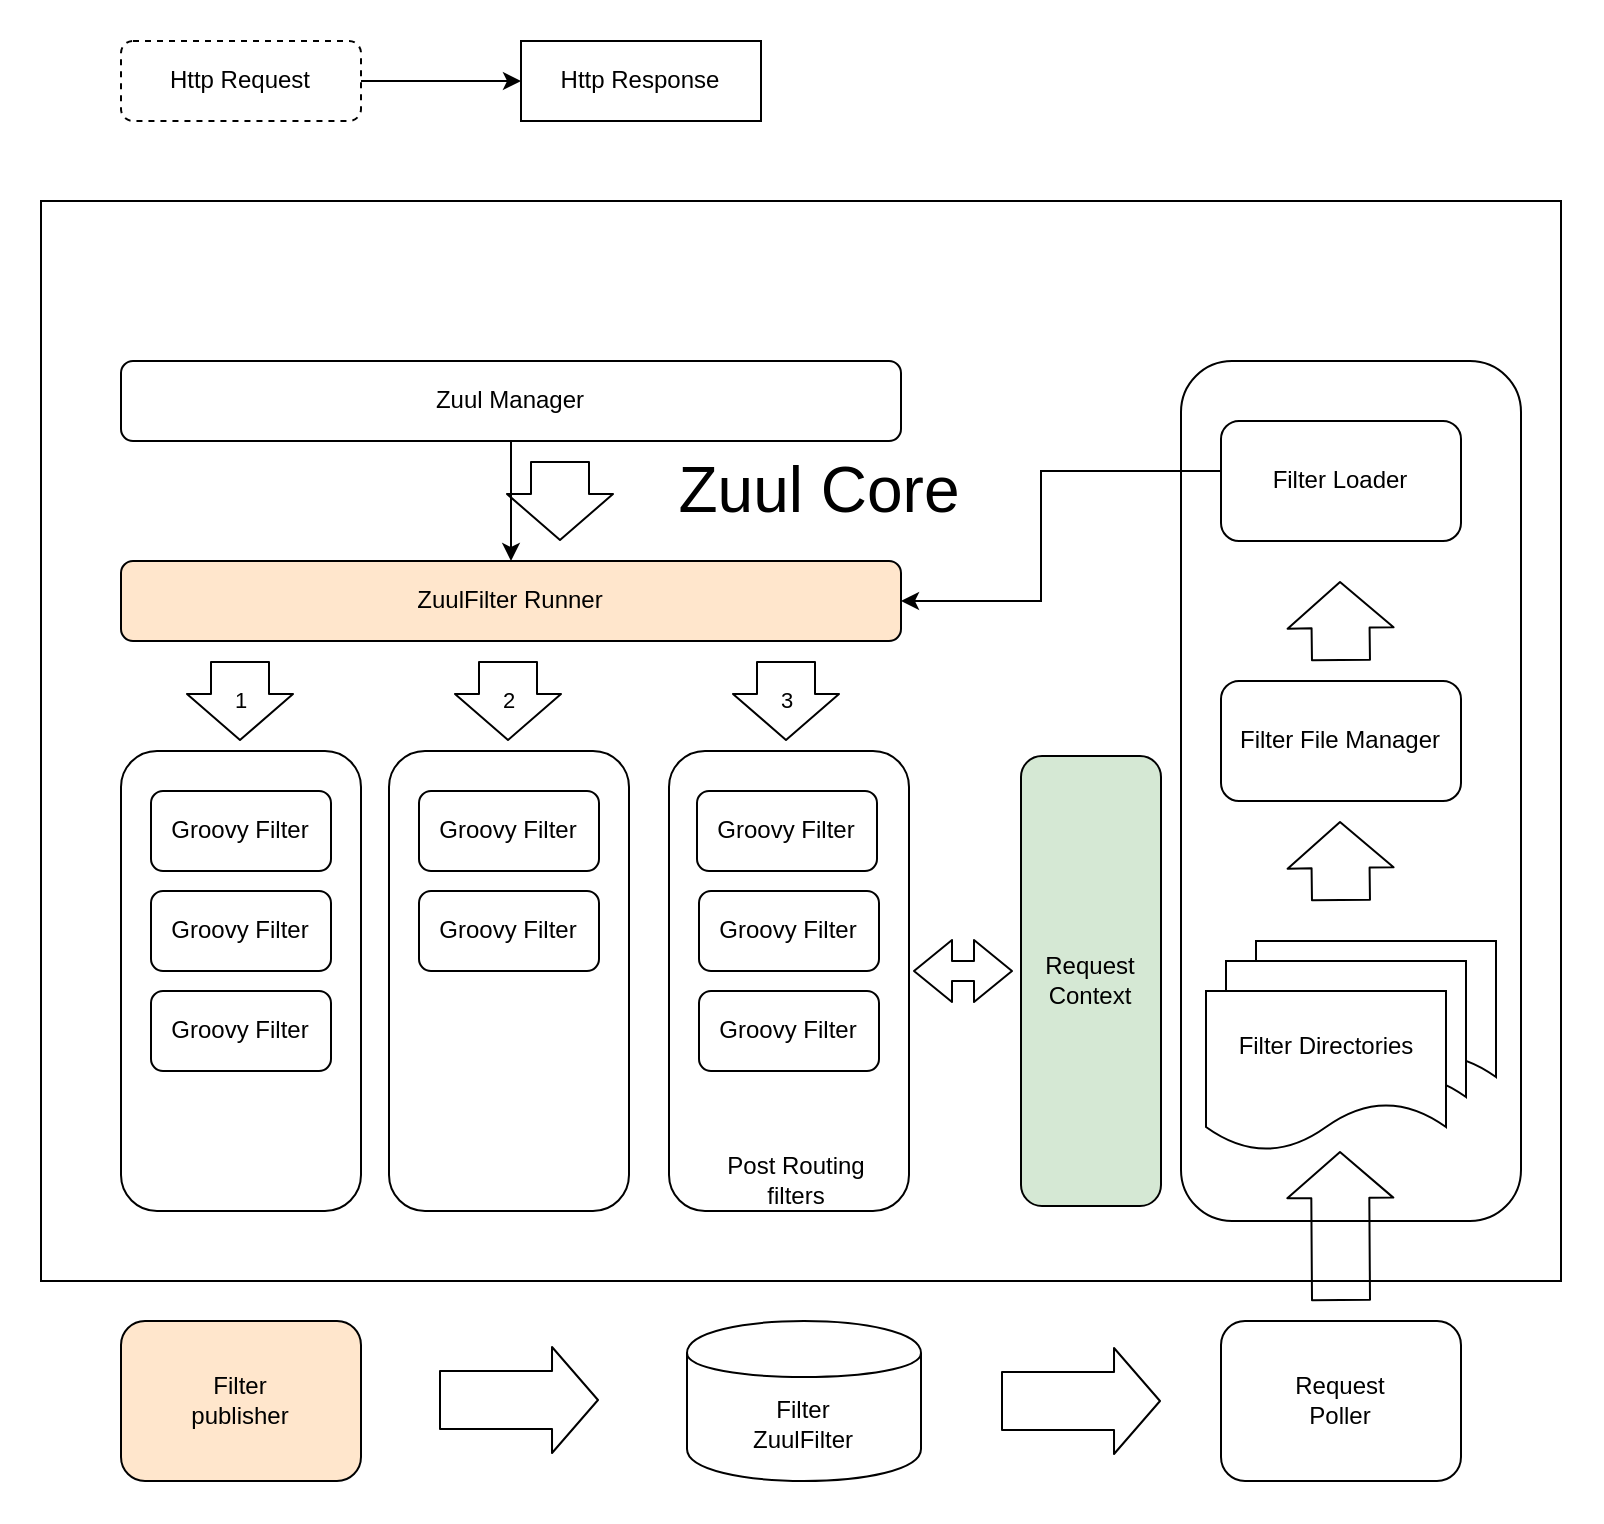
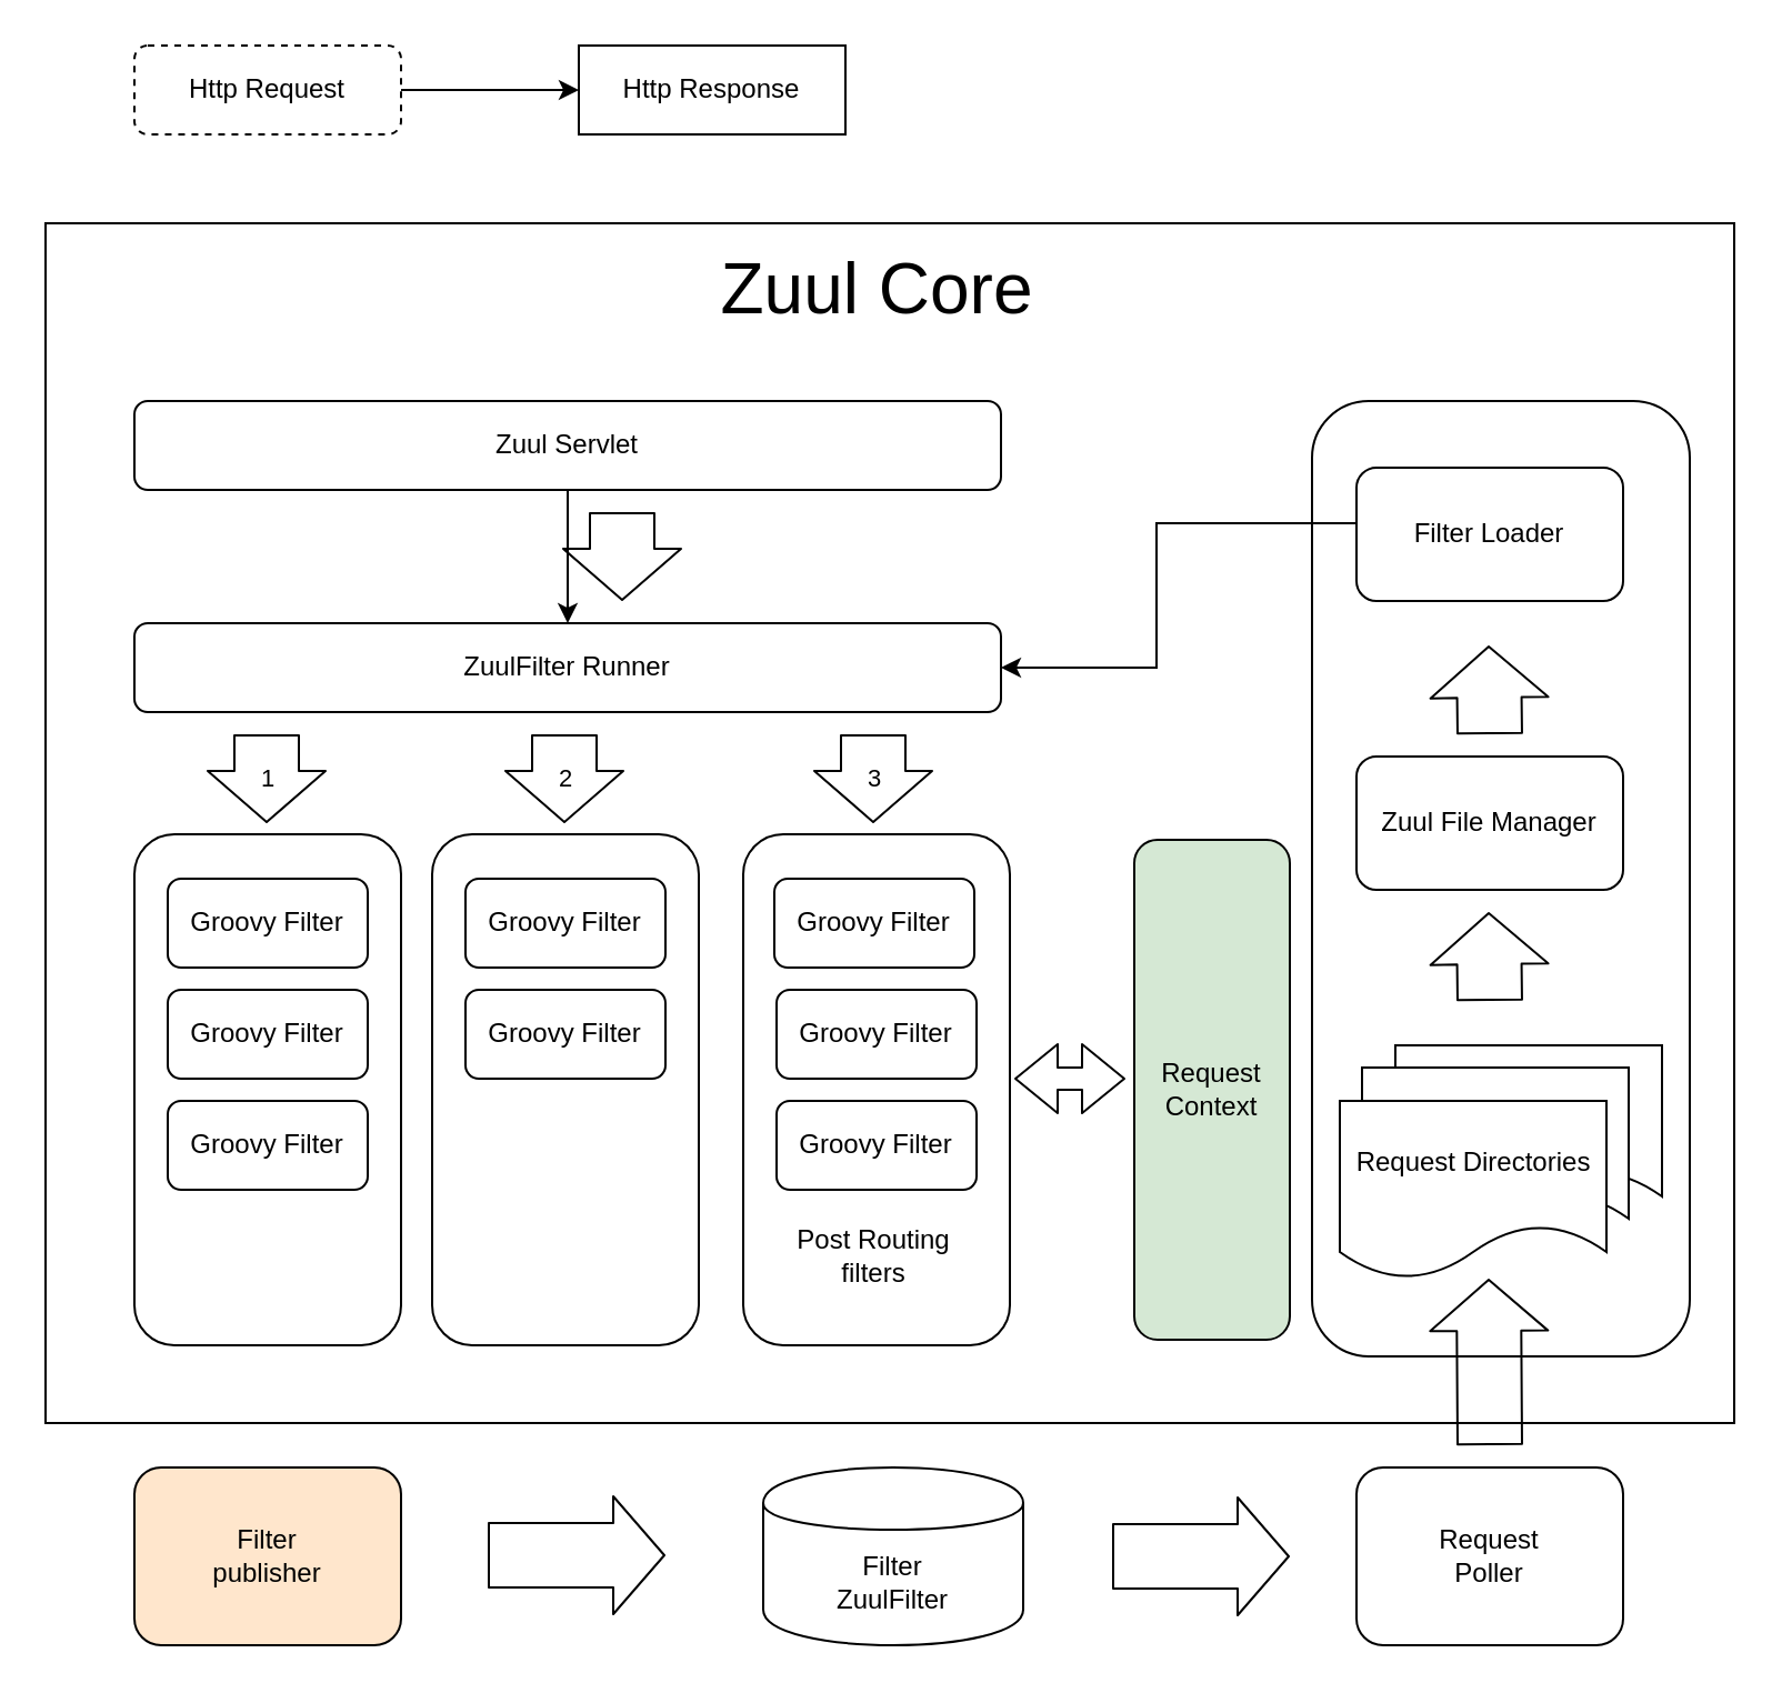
- <mxCell id="7" value="Zuul Manager" style="rounded=1;whiteSpace=wrap;html=1;" vertex="1" parent="1"><mxGeometry x="60" y="180" width="390" height="40" as="geometry" /></mxCell>
+ <mxCell id="7" value="Zuul Servlet" style="rounded=1;whiteSpace=wrap;html=1;" vertex="1" parent="1"><mxGeometry x="60" y="180" width="390" height="40" as="geometry" /></mxCell>
- <mxCell id="32" value="&lt;font style=&quot;font-size: 32px&quot;&gt;Zuul Core&lt;/font&gt;" style="text;html=1;align=center;verticalAlign=middle;resizable=0;points=[];autosize=1;" vertex="1" parent="1"><mxGeometry x="329" y="230" width="160" height="30" as="geometry" /></mxCell>
+ <mxCell id="32" value="&lt;font style=&quot;font-size: 32px&quot;&gt;Zuul Core&lt;/font&gt;" style="text;html=1;align=center;verticalAlign=middle;resizable=0;points=[];autosize=1;" vertex="1" parent="1"><mxGeometry x="314" y="115" width="160" height="30" as="geometry" /></mxCell>
- <mxCell id="8" value="ZuulFilter Runner" style="rounded=1;whiteSpace=wrap;html=1;fillColor=#ffe6cc;" vertex="1" parent="1"><mxGeometry x="60" y="280" width="390" height="40" as="geometry" /></mxCell>
+ <mxCell id="8" value="ZuulFilter Runner" style="rounded=1;whiteSpace=wrap;html=1;" vertex="1" parent="1"><mxGeometry x="60" y="280" width="390" height="40" as="geometry" /></mxCell>
- <mxCell id="28" value="Filter File Manager" style="rounded=1;whiteSpace=wrap;html=1;" vertex="1" parent="1"><mxGeometry x="610" y="340" width="120" height="60" as="geometry" /></mxCell>
+ <mxCell id="28" value="Zuul File Manager" style="rounded=1;whiteSpace=wrap;html=1;" vertex="1" parent="1"><mxGeometry x="610" y="340" width="120" height="60" as="geometry" /></mxCell>
- <mxCell id="31" value="Filter Directories" style="shape=document;whiteSpace=wrap;html=1;boundedLbl=1;" vertex="1" parent="1"><mxGeometry x="602.5" y="495" width="120" height="80" as="geometry" /></mxCell>
+ <mxCell id="31" value="Request Directories" style="shape=document;whiteSpace=wrap;html=1;boundedLbl=1;" vertex="1" parent="1"><mxGeometry x="602.5" y="495" width="120" height="80" as="geometry" /></mxCell>
- <mxCell id="22" value="Post Routing filters" style="text;html=1;strokeColor=none;fillColor=none;align=center;verticalAlign=middle;whiteSpace=wrap;rounded=0;" vertex="1" parent="1"><mxGeometry x="348" y="580" width="100" height="20" as="geometry" /></mxCell>
+ <mxCell id="22" value="Post Routing filters" style="text;html=1;strokeColor=none;fillColor=none;align=center;verticalAlign=middle;whiteSpace=wrap;rounded=0;" vertex="1" parent="1"><mxGeometry x="343" y="555" width="100" height="20" as="geometry" /></mxCell>
